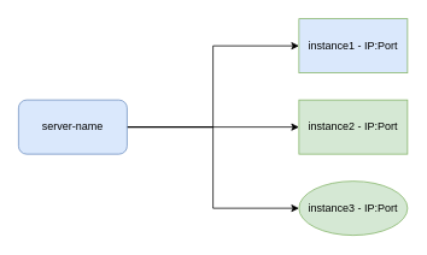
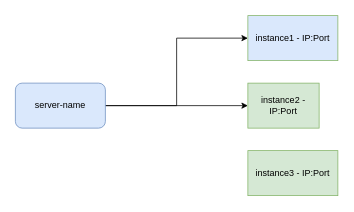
- <mxCell id="7" value="instance2 - IP:Port" style="rounded=0;whiteSpace=wrap;html=1;fillColor=#d5e8d4;strokeColor=#82b366;" vertex="1" parent="1"><mxGeometry x="330" y="110" width="120" height="60" as="geometry" /></mxCell>
+ <mxCell id="7" value="instance2 - IP:Port" style="rounded=0;whiteSpace=wrap;html=1;fillColor=#d5e8d4;strokeColor=#82b366;" vertex="1" parent="1"><mxGeometry x="330" y="110" width="95" height="60" as="geometry" /></mxCell>
- <mxCell id="4" style="edgeStyle=orthogonalEdgeStyle;rounded=0;orthogonalLoop=1;jettySize=auto;html=1;entryX=0;entryY=0.5;entryDx=0;entryDy=0;" edge="1" parent="1" source="5" target="8"><mxGeometry relative="1" as="geometry" /></mxCell>
- <mxCell id="8" value="instance3 - IP:Port" style="ellipse;whiteSpace=wrap;html=1;fillColor=#d5e8d4;strokeColor=#82b366;" vertex="1" parent="1"><mxGeometry x="330" y="200" width="120" height="60" as="geometry" /></mxCell>
+ <mxCell id="8" value="instance3 - IP:Port" style="rounded=0;whiteSpace=wrap;html=1;fillColor=#d5e8d4;strokeColor=#82b366;" vertex="1" parent="1"><mxGeometry x="330" y="200" width="120" height="60" as="geometry" /></mxCell>
